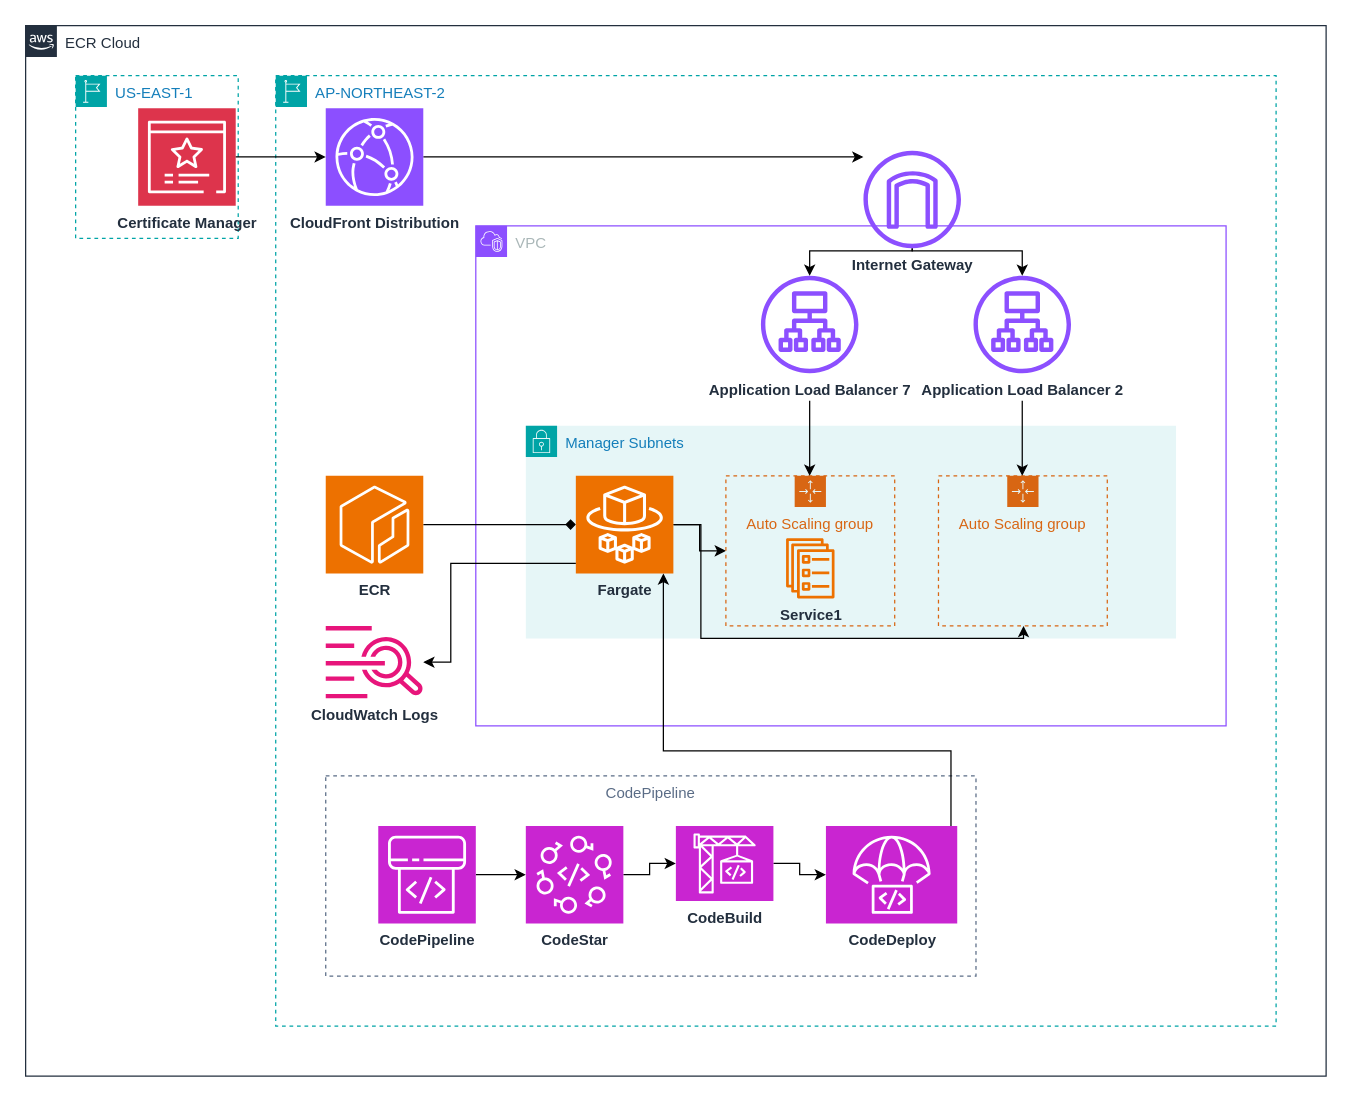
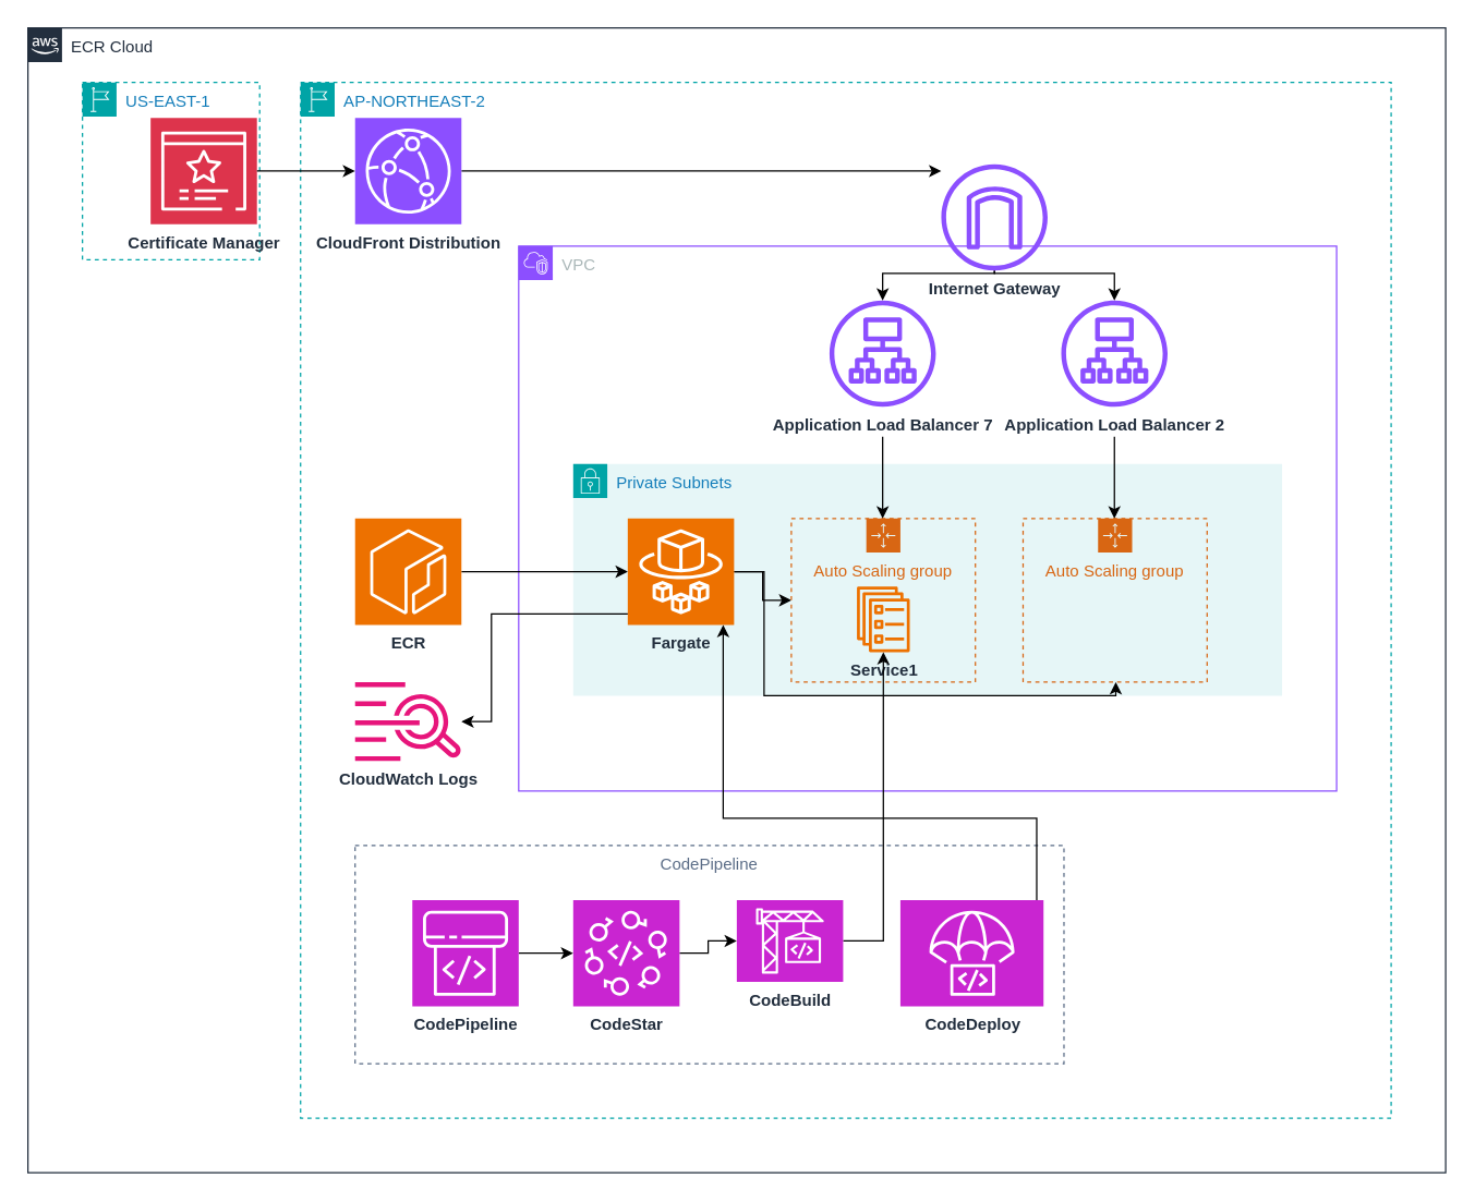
- <mxCell id="11" value="Manager Subnets" style="points=[[0,0],[0.25,0],[0.5,0],[0.75,0],[1,0],[1,0.25],[1,0.5],[1,0.75],[1,1],[0.75,1],[0.5,1],[0.25,1],[0,1],[0,0.75],[0,0.5],[0,0.25]];outlineConnect=0;gradientColor=none;html=1;whiteSpace=wrap;fontSize=12;fontStyle=0;container=1;pointerEvents=0;collapsible=0;recursiveResize=0;shape=mxgraph.aws4.group;grIcon=mxgraph.aws4.group_security_group;grStroke=0;strokeColor=#00A4A6;fillColor=#E6F6F7;verticalAlign=top;align=left;spacingLeft=30;fontColor=#147EBA;dashed=0;" vertex="1" parent="8"><mxGeometry x="40" y="160" width="520" height="170" as="geometry" /></mxCell>
+ <mxCell id="11" value="Private Subnets" style="points=[[0,0],[0.25,0],[0.5,0],[0.75,0],[1,0],[1,0.25],[1,0.5],[1,0.75],[1,1],[0.75,1],[0.5,1],[0.25,1],[0,1],[0,0.75],[0,0.5],[0,0.25]];outlineConnect=0;gradientColor=none;html=1;whiteSpace=wrap;fontSize=12;fontStyle=0;container=1;pointerEvents=0;collapsible=0;recursiveResize=0;shape=mxgraph.aws4.group;grIcon=mxgraph.aws4.group_security_group;grStroke=0;strokeColor=#00A4A6;fillColor=#E6F6F7;verticalAlign=top;align=left;spacingLeft=30;fontColor=#147EBA;dashed=0;" vertex="1" parent="8"><mxGeometry x="40" y="160" width="520" height="170" as="geometry" /></mxCell>
- <mxCell id="23" style="edgeStyle=orthogonalEdgeStyle;rounded=0;orthogonalLoop=1;jettySize=auto;html=1;endArrow=diamond;" edge="1" parent="5" source="24" target="14"><mxGeometry relative="1" as="geometry" /></mxCell>
+ <mxCell id="23" style="edgeStyle=orthogonalEdgeStyle;rounded=0;orthogonalLoop=1;jettySize=auto;html=1;" edge="1" parent="5" source="24" target="14"><mxGeometry relative="1" as="geometry" /></mxCell>
- <mxCell id="31" style="edgeStyle=orthogonalEdgeStyle;rounded=0;orthogonalLoop=1;jettySize=auto;html=1;" edge="1" parent="5" source="32" target="34"><mxGeometry relative="1" as="geometry" /></mxCell>
+ <mxCell id="31" style="edgeStyle=orthogonalEdgeStyle;rounded=0;orthogonalLoop=1;jettySize=auto;html=1;" edge="1" parent="5" source="32" target="16"><mxGeometry relative="1" as="geometry" /></mxCell>
